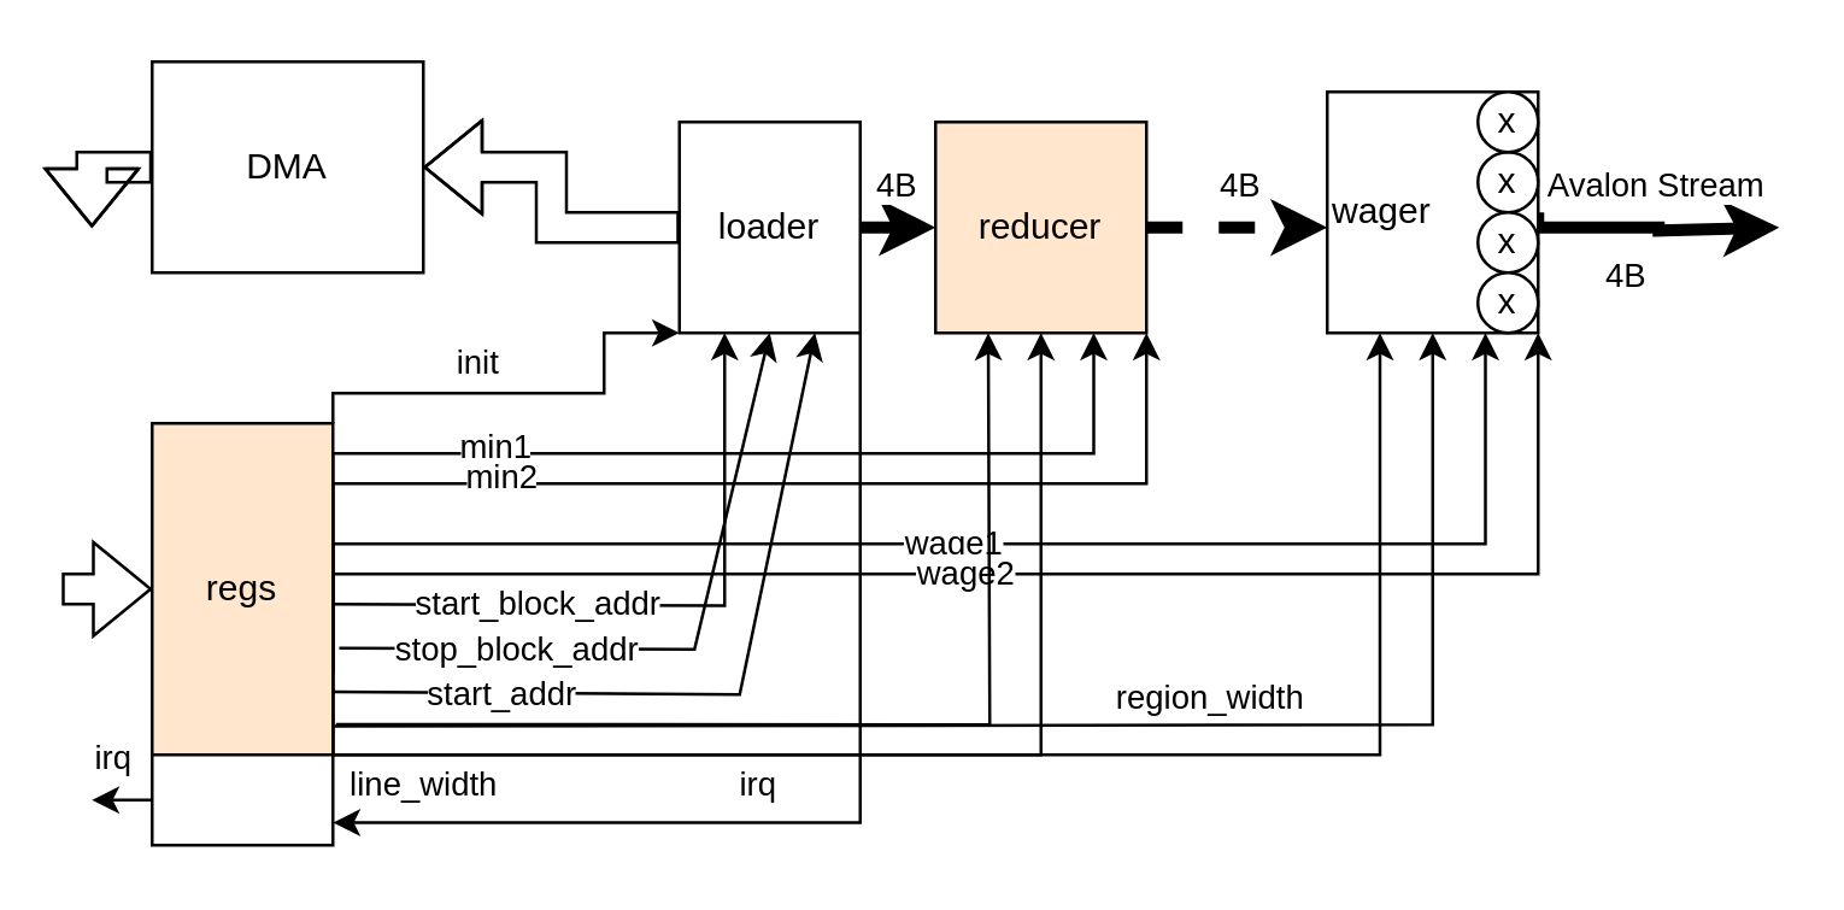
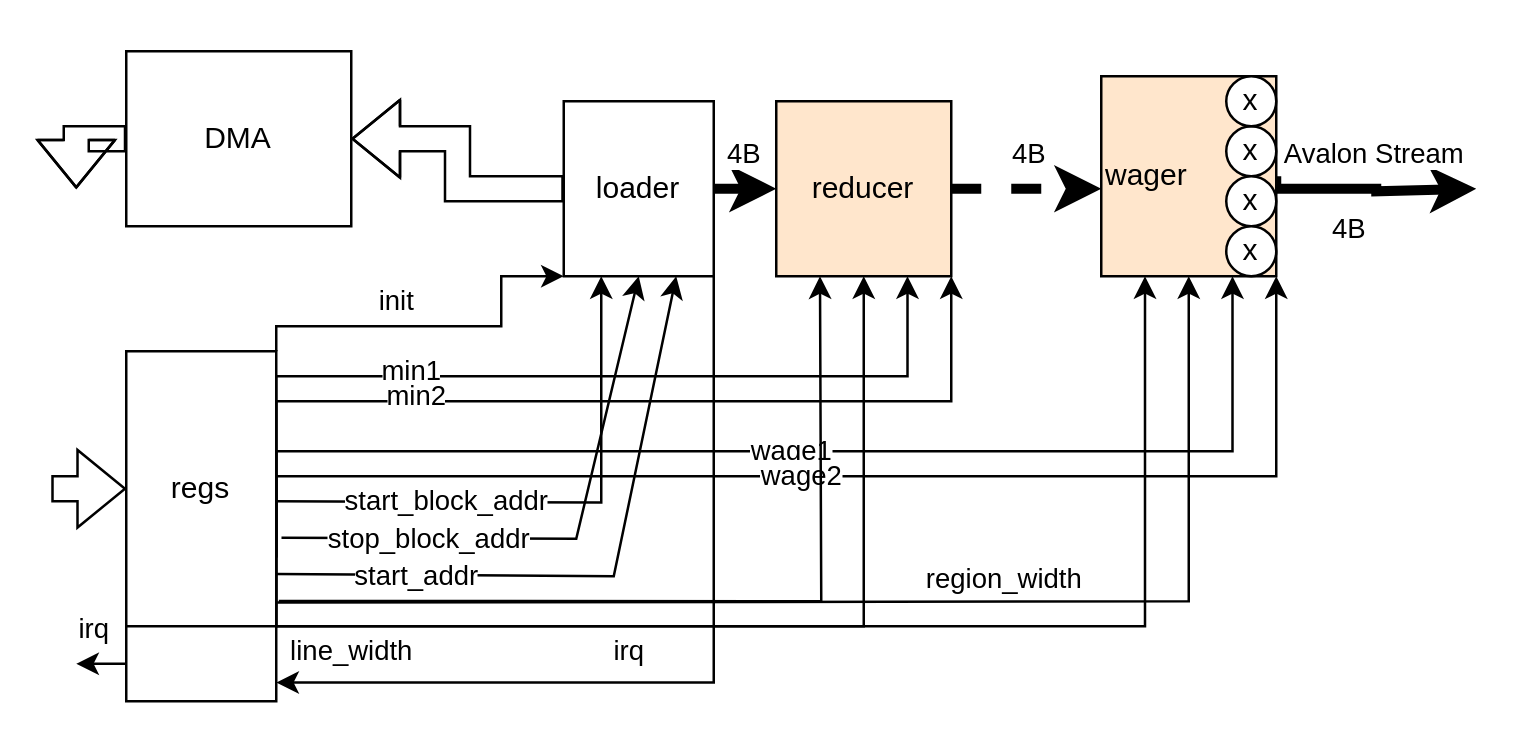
- <mxCell id="27" value="wager&amp;nbsp; &amp;nbsp; &amp;nbsp; &amp;nbsp; &amp;nbsp;&amp;nbsp;" style="rounded=0;whiteSpace=wrap;html=1;" vertex="1" parent="1"><mxGeometry x="440" y="30" width="70" height="80" as="geometry" /></mxCell>
+ <mxCell id="27" value="wager&amp;nbsp; &amp;nbsp; &amp;nbsp; &amp;nbsp; &amp;nbsp;&amp;nbsp;" style="rounded=0;whiteSpace=wrap;html=1;fillColor=#ffe6cc;" vertex="1" parent="1"><mxGeometry x="440" y="30" width="70" height="80" as="geometry" /></mxCell>
- <mxCell id="14" value="regs" style="rounded=0;whiteSpace=wrap;html=1;fillColor=#ffe6cc;" vertex="1" parent="1"><mxGeometry x="50" y="140" width="60" height="110" as="geometry" /></mxCell>
+ <mxCell id="14" value="regs" style="rounded=0;whiteSpace=wrap;html=1;" vertex="1" parent="1"><mxGeometry x="50" y="140" width="60" height="110" as="geometry" /></mxCell>
